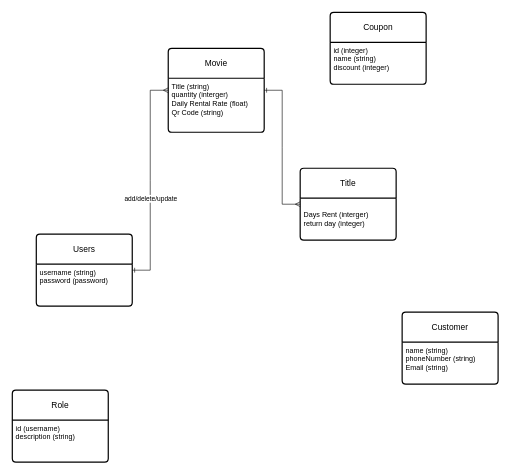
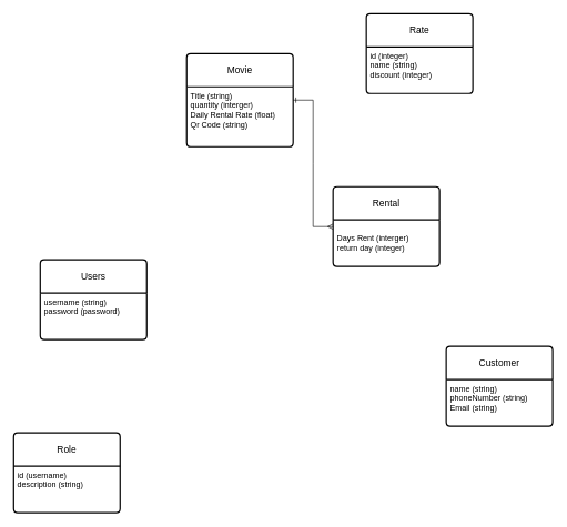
- <mxCell id="4" value="Coupon" style="swimlane;childLayout=stackLayout;horizontal=1;startSize=50;horizontalStack=0;rounded=1;fontSize=14;fontStyle=0;strokeWidth=2;resizeParent=0;resizeLast=1;shadow=0;dashed=0;align=center;arcSize=4;whiteSpace=wrap;html=1;" vertex="1" parent="1"><mxGeometry x="550" y="20" width="160" height="120" as="geometry" /></mxCell>
+ <mxCell id="4" value="Rate" style="swimlane;childLayout=stackLayout;horizontal=1;startSize=50;horizontalStack=0;rounded=1;fontSize=14;fontStyle=0;strokeWidth=2;resizeParent=0;resizeLast=1;shadow=0;dashed=0;align=center;arcSize=4;whiteSpace=wrap;html=1;" vertex="1" parent="1"><mxGeometry x="550" y="20" width="160" height="120" as="geometry" /></mxCell>
- <mxCell id="13" value="" style="edgeStyle=entityRelationEdgeStyle;fontSize=12;html=1;endArrow=ERmany;startArrow=ERone;rounded=0;startFill=0;" edge="1" parent="1" source="8" target="6"><mxGeometry width="100" height="100" relative="1" as="geometry"><mxPoint x="190" y="500" as="sourcePoint" /><mxPoint x="260" y="120" as="targetPoint" /><Array as="points"><mxPoint x="150" y="130" /></Array></mxGeometry></mxCell>
- <mxCell id="14" value="add/delete/update" style="edgeLabel;html=1;align=center;verticalAlign=middle;resizable=0;points=[];" vertex="1" connectable="0" parent="13"><mxGeometry x="-0.167" relative="1" as="geometry"><mxPoint as="offset" /></mxGeometry></mxCell>
- <mxCell id="2" value="Title" style="swimlane;childLayout=stackLayout;horizontal=1;startSize=50;horizontalStack=0;rounded=1;fontSize=14;fontStyle=0;strokeWidth=2;resizeParent=0;resizeLast=1;shadow=0;dashed=0;align=center;arcSize=4;whiteSpace=wrap;html=1;" vertex="1" parent="1"><mxGeometry x="500" y="280" width="160" height="120" as="geometry" /></mxCell>
+ <mxCell id="2" value="Rental" style="swimlane;childLayout=stackLayout;horizontal=1;startSize=50;horizontalStack=0;rounded=1;fontSize=14;fontStyle=0;strokeWidth=2;resizeParent=0;resizeLast=1;shadow=0;dashed=0;align=center;arcSize=4;whiteSpace=wrap;html=1;" vertex="1" parent="1"><mxGeometry x="500" y="280" width="160" height="120" as="geometry" /></mxCell>
